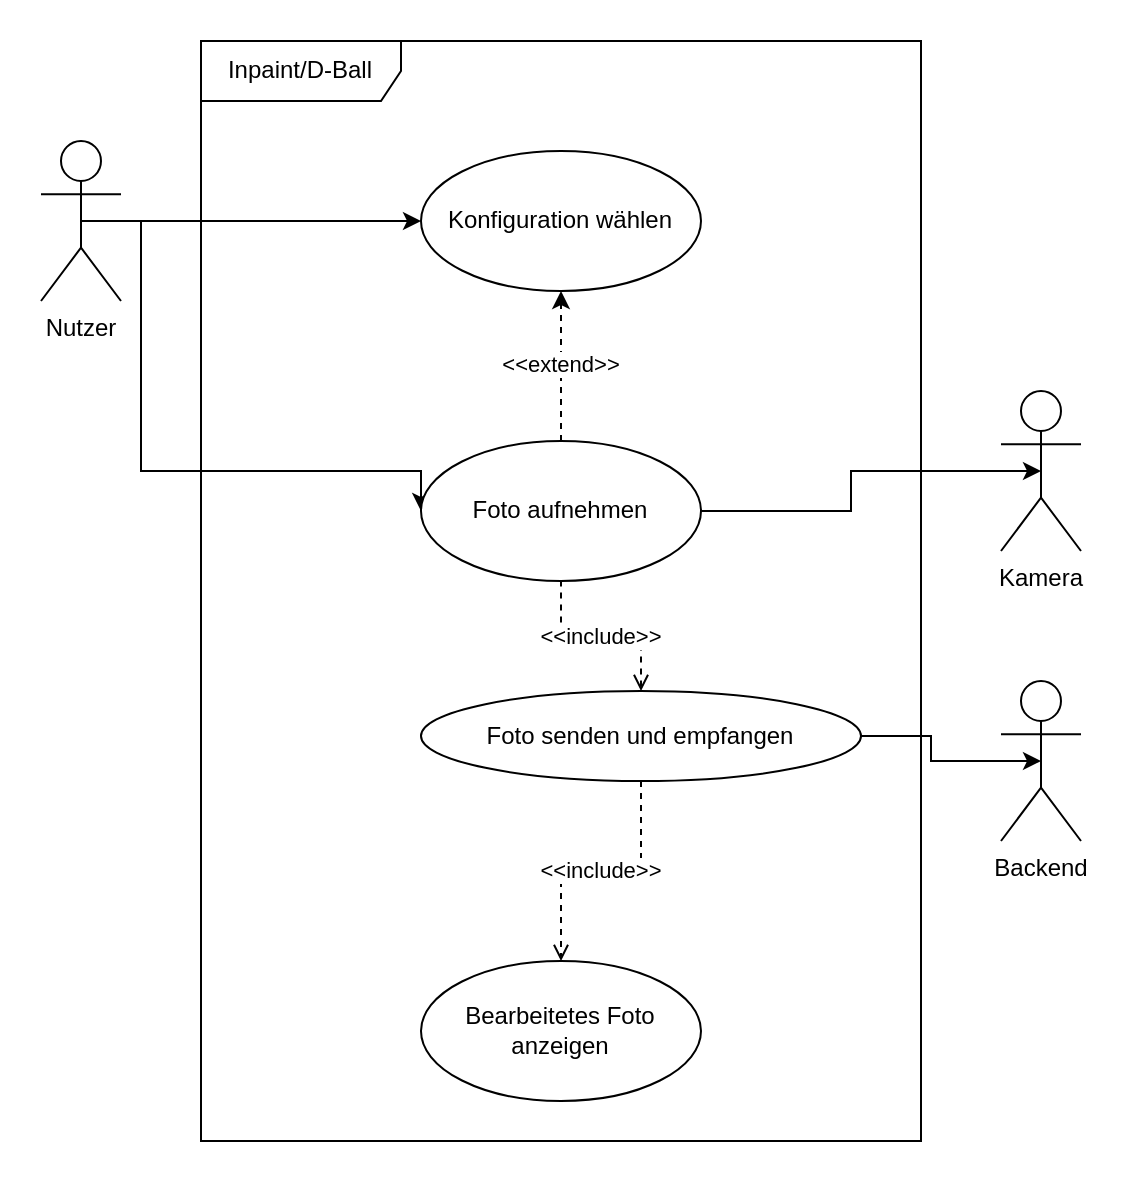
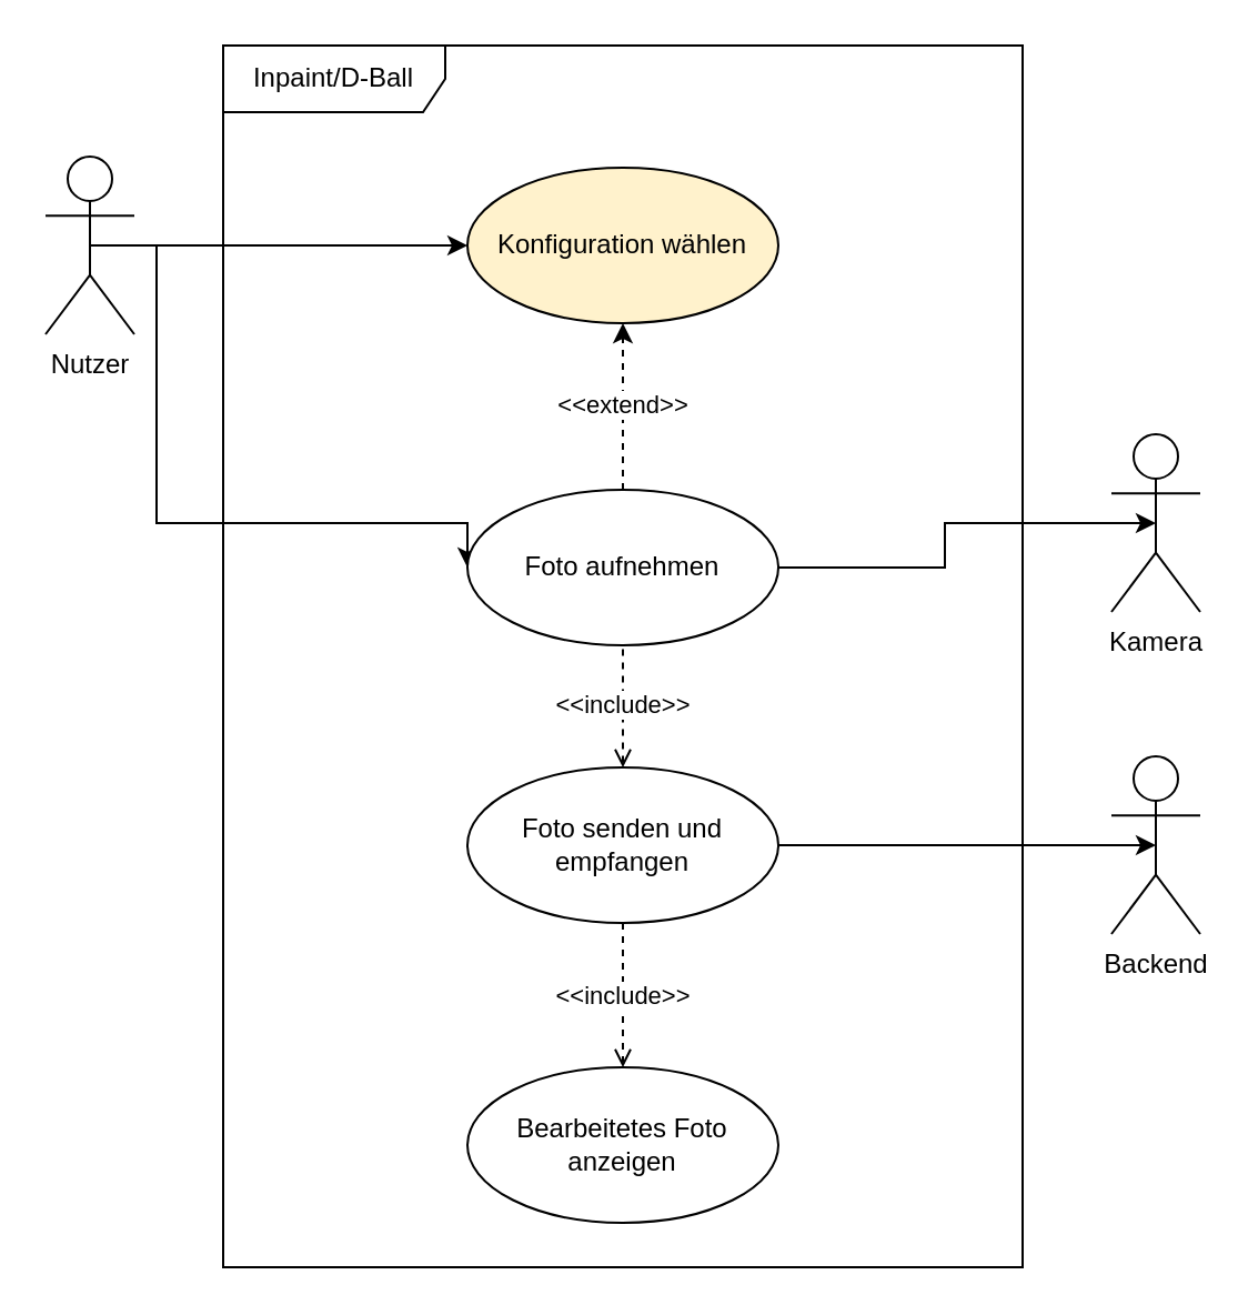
- <mxCell id="16" value="Konfiguration wählen" style="ellipse;whiteSpace=wrap;html=1;" vertex="1" parent="1"><mxGeometry x="210" y="75" width="140" height="70" as="geometry" /></mxCell>
+ <mxCell id="16" value="Konfiguration wählen" style="ellipse;whiteSpace=wrap;html=1;fillColor=#fff2cc;" vertex="1" parent="1"><mxGeometry x="210" y="75" width="140" height="70" as="geometry" /></mxCell>
- <mxCell id="12" value="Foto senden und empfangen" style="ellipse;whiteSpace=wrap;html=1;" vertex="1" parent="1"><mxGeometry x="210" y="345" width="220" height="45" as="geometry" /></mxCell>
+ <mxCell id="12" value="Foto senden und empfangen" style="ellipse;whiteSpace=wrap;html=1;" vertex="1" parent="1"><mxGeometry x="210" y="345" width="140" height="70" as="geometry" /></mxCell>
